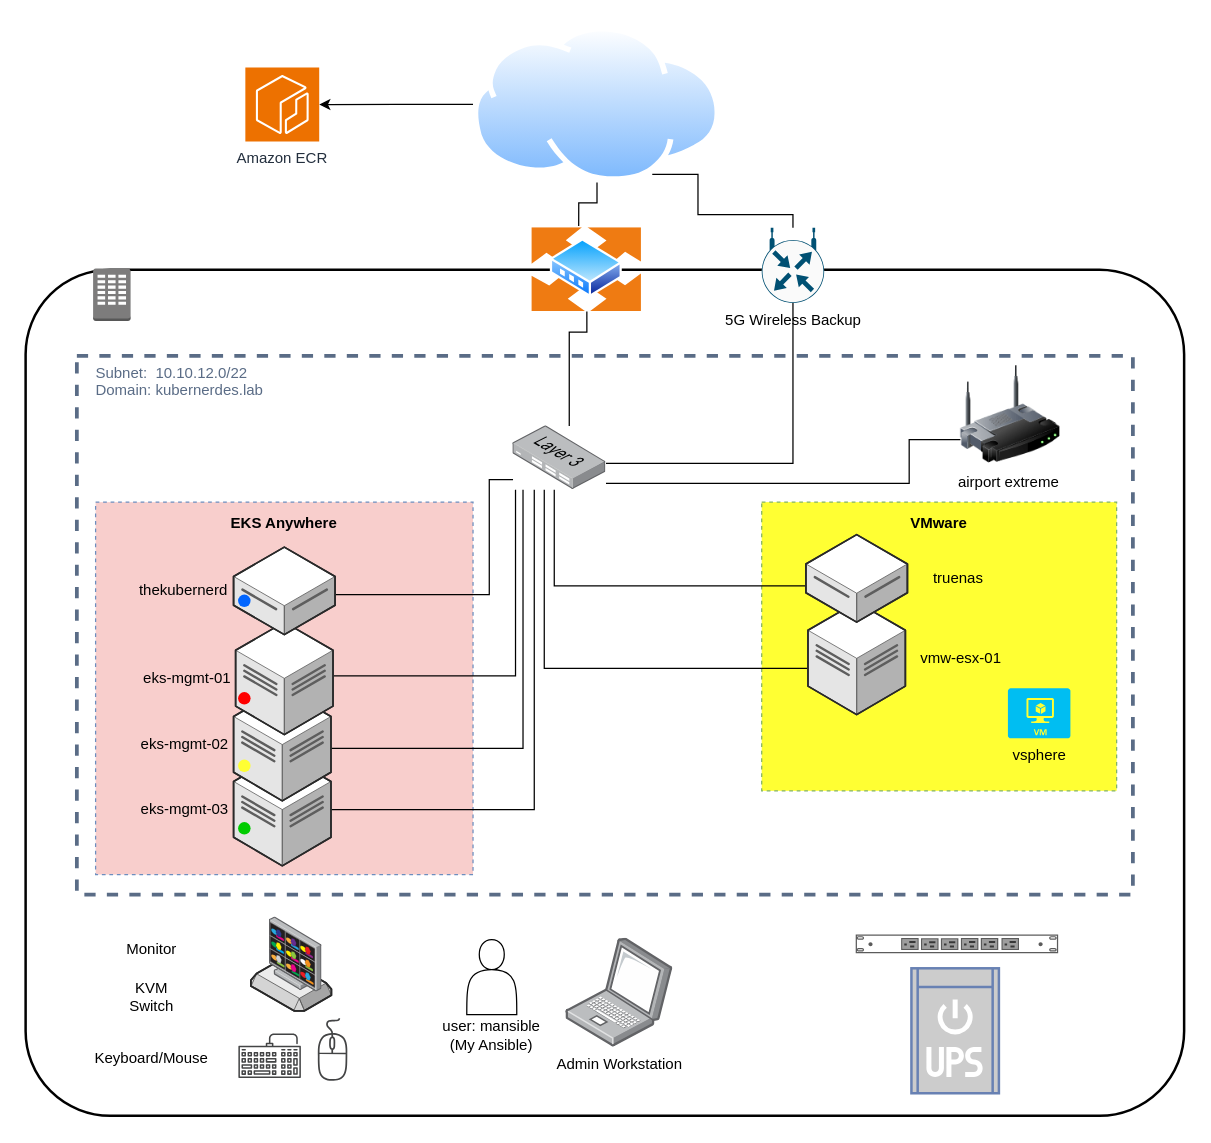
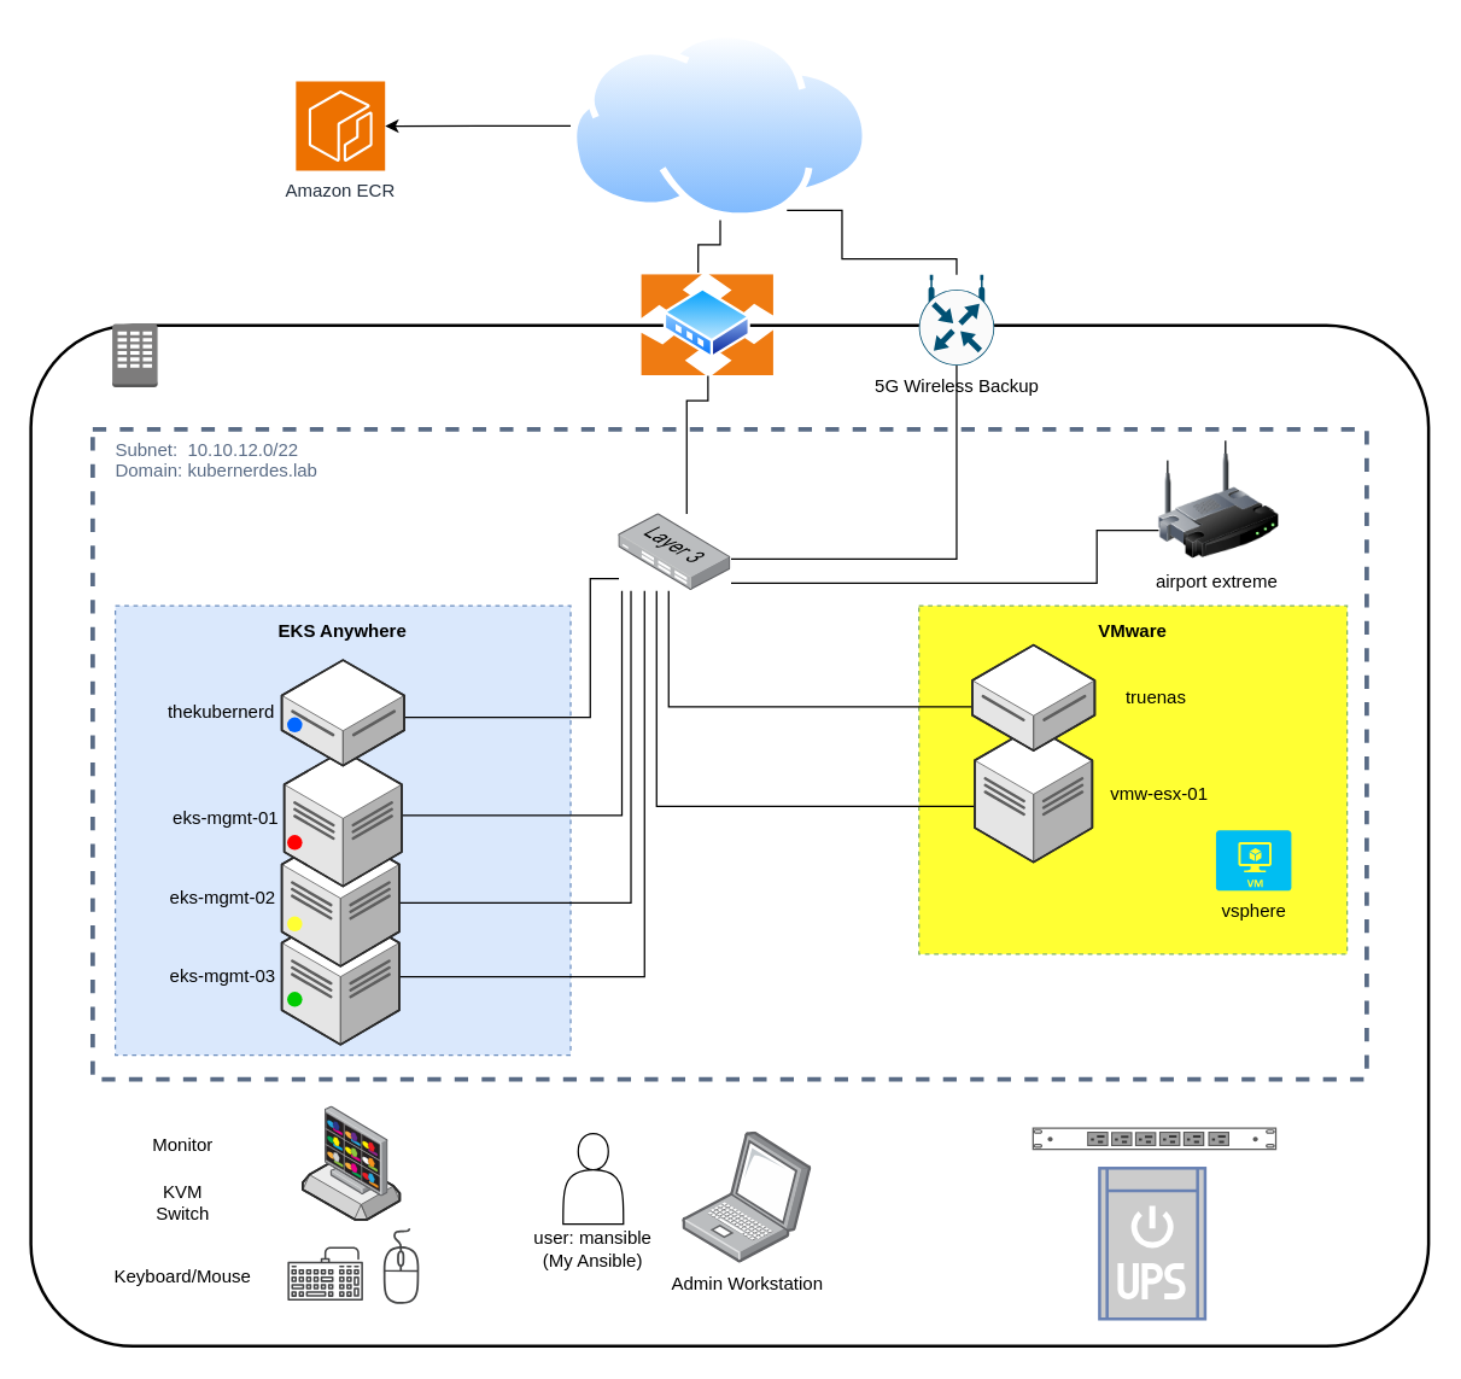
- <mxCell id="5" value="&lt;b&gt;EKS Anywhere&lt;/b&gt;" style="outlineConnect=0;html=1;whiteSpace=wrap;fontSize=12;fontStyle=0;strokeColor=#6c8ebf;fillColor=#f8cecc;verticalAlign=top;align=center;dashed=1;spacingTop=3;" parent="1" vertex="1"><mxGeometry x="76" y="401" width="302" height="298" as="geometry" /></mxCell>
+ <mxCell id="5" value="&lt;b&gt;EKS Anywhere&lt;/b&gt;" style="outlineConnect=0;html=1;whiteSpace=wrap;fontSize=12;fontStyle=0;strokeColor=#6c8ebf;fillColor=#dae8fc;verticalAlign=top;align=center;dashed=1;spacingTop=3;" parent="1" vertex="1"><mxGeometry x="76" y="401" width="302" height="298" as="geometry" /></mxCell>
